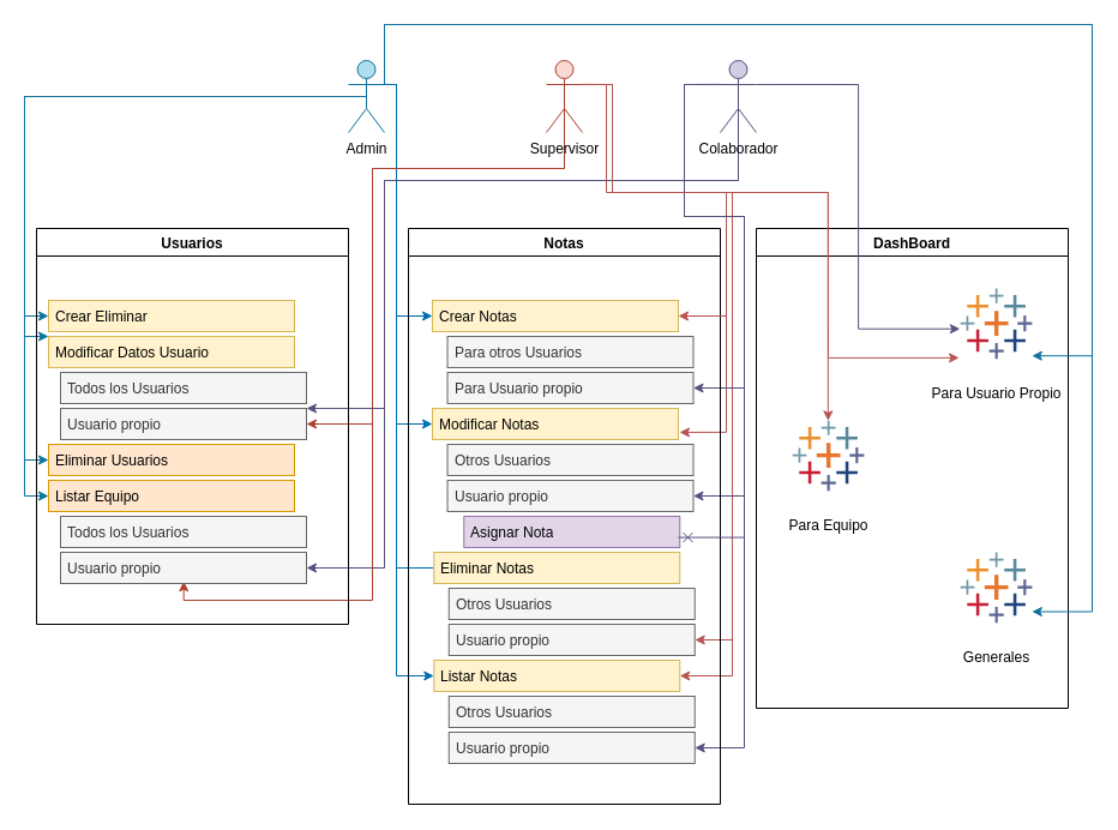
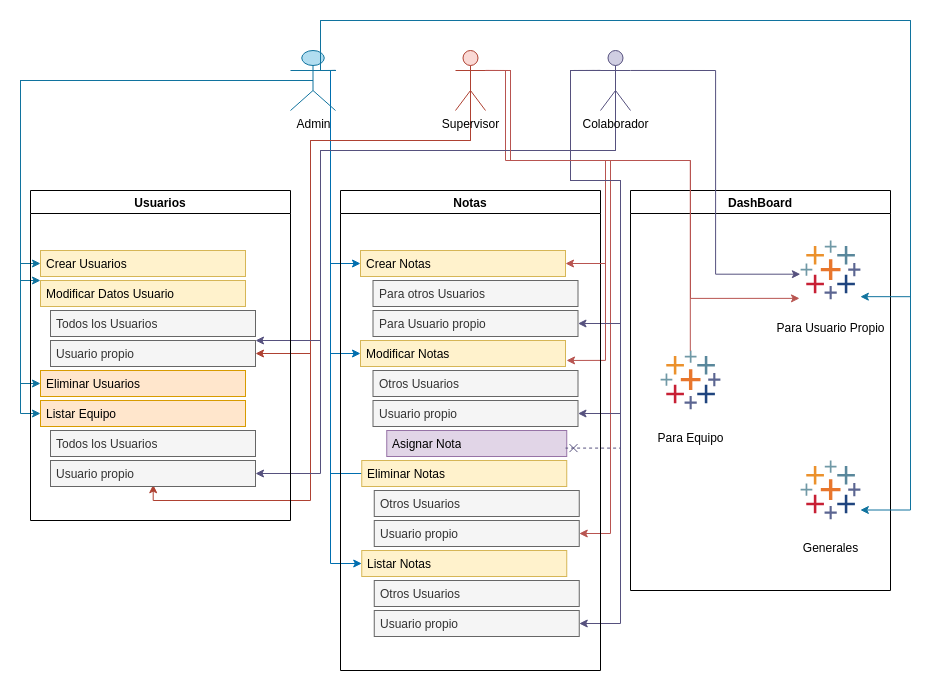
- <mxCell id="10" value="Admin" style="shape=umlActor;verticalLabelPosition=bottom;verticalAlign=top;html=1;outlineConnect=0;fillColor=#b1ddf0;strokeColor=#10739e;" parent="1" vertex="1"><mxGeometry x="290" y="50" width="30" height="60" as="geometry" /></mxCell>
+ <mxCell id="10" value="Admin" style="shape=umlActor;verticalLabelPosition=bottom;verticalAlign=top;html=1;outlineConnect=0;fillColor=#b1ddf0;strokeColor=#10739e;" parent="1" vertex="1"><mxGeometry x="290" y="50" width="45" height="60" as="geometry" /></mxCell>
- <mxCell id="24" value="Crear Eliminar" style="text;strokeColor=#d6b656;fillColor=#fff2cc;align=left;verticalAlign=top;spacingLeft=4;spacingRight=4;overflow=hidden;rotatable=0;points=[[0,0.5],[1,0.5]];portConstraint=eastwest;whiteSpace=wrap;html=1;" parent="23" vertex="1"><mxGeometry x="10" y="60" width="205" height="26" as="geometry" /></mxCell>
+ <mxCell id="24" value="Crear Usuarios" style="text;strokeColor=#d6b656;fillColor=#fff2cc;align=left;verticalAlign=top;spacingLeft=4;spacingRight=4;overflow=hidden;rotatable=0;points=[[0,0.5],[1,0.5]];portConstraint=eastwest;whiteSpace=wrap;html=1;" parent="23" vertex="1"><mxGeometry x="10" y="60" width="205" height="26" as="geometry" /></mxCell>
- <mxCell id="54" style="edgeStyle=orthogonalEdgeStyle;rounded=0;orthogonalLoop=1;jettySize=auto;html=1;exitX=1;exitY=0.333;exitDx=0;exitDy=0;exitPerimeter=0;entryX=0.497;entryY=0.006;entryDx=0;entryDy=0;entryPerimeter=0;fillColor=#f8cecc;gradientColor=#ea6b66;strokeColor=#b85450;" edge="1" parent="1" source="16" target="48"><mxGeometry relative="1" as="geometry"><Array as="points"><mxPoint x="510" y="70" /><mxPoint x="510" y="160" /><mxPoint x="690" y="160" /></Array></mxGeometry></mxCell>
+ <mxCell id="54" style="edgeStyle=orthogonalEdgeStyle;rounded=0;orthogonalLoop=1;jettySize=auto;html=1;exitX=1;exitY=0.333;exitDx=0;exitDy=0;exitPerimeter=0;entryX=0.497;entryY=0.006;entryDx=0;entryDy=0;entryPerimeter=0;fillColor=#f8cecc;gradientColor=#ea6b66;strokeColor=#b85450;endArrow=none;" edge="1" parent="1" source="16" target="48"><mxGeometry relative="1" as="geometry"><Array as="points"><mxPoint x="510" y="70" /><mxPoint x="510" y="160" /><mxPoint x="690" y="160" /></Array></mxGeometry></mxCell>
- <mxCell id="51" style="edgeStyle=orthogonalEdgeStyle;rounded=0;orthogonalLoop=1;jettySize=auto;html=1;exitX=0;exitY=0.333;exitDx=0;exitDy=0;exitPerimeter=0;entryX=0.993;entryY=0.676;entryDx=0;entryDy=0;entryPerimeter=0;endArrow=cross;endFill=0;fillColor=#d0cee2;strokeColor=#56517e;" edge="1" parent="1" source="22" target="45"><mxGeometry relative="1" as="geometry"><Array as="points"><mxPoint x="570" y="70" /><mxPoint x="570" y="180" /><mxPoint x="620" y="180" /><mxPoint x="620" y="448" /></Array></mxGeometry></mxCell>
+ <mxCell id="51" style="edgeStyle=orthogonalEdgeStyle;rounded=0;orthogonalLoop=1;jettySize=auto;html=1;exitX=0;exitY=0.333;exitDx=0;exitDy=0;exitPerimeter=0;entryX=0.993;entryY=0.676;entryDx=0;entryDy=0;entryPerimeter=0;endArrow=cross;endFill=0;fillColor=#d0cee2;strokeColor=#56517e;dashed=1;" edge="1" parent="1" source="22" target="45"><mxGeometry relative="1" as="geometry"><Array as="points"><mxPoint x="570" y="70" /><mxPoint x="570" y="180" /><mxPoint x="620" y="180" /><mxPoint x="620" y="448" /></Array></mxGeometry></mxCell>
- <mxCell id="15" style="edgeStyle=orthogonalEdgeStyle;rounded=0;orthogonalLoop=1;jettySize=auto;html=1;exitX=1;exitY=0.333;exitDx=0;exitDy=0;exitPerimeter=0;entryX=1;entryY=0.5;entryDx=0;entryDy=0;fillColor=#f8cecc;gradientColor=#ea6b66;strokeColor=#b85450;" edge="1" parent="1" source="16" target="42"><mxGeometry relative="1" as="geometry"><Array as="points"><mxPoint x="510" y="70" /><mxPoint x="510" y="160" /><mxPoint x="610" y="160" /><mxPoint x="610" y="563" /></Array></mxGeometry></mxCell>
